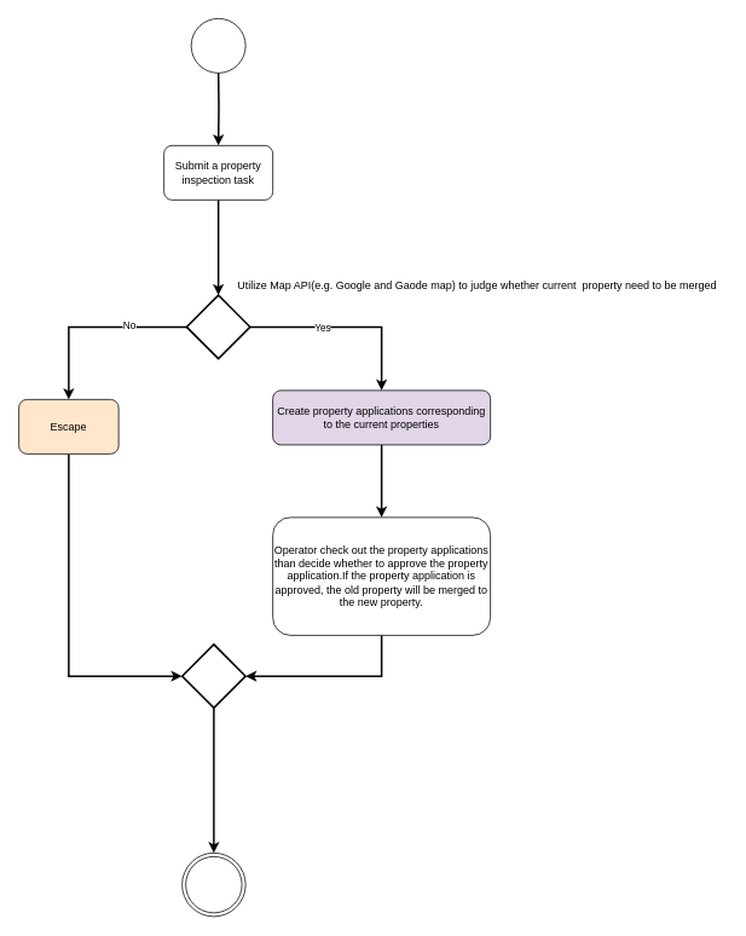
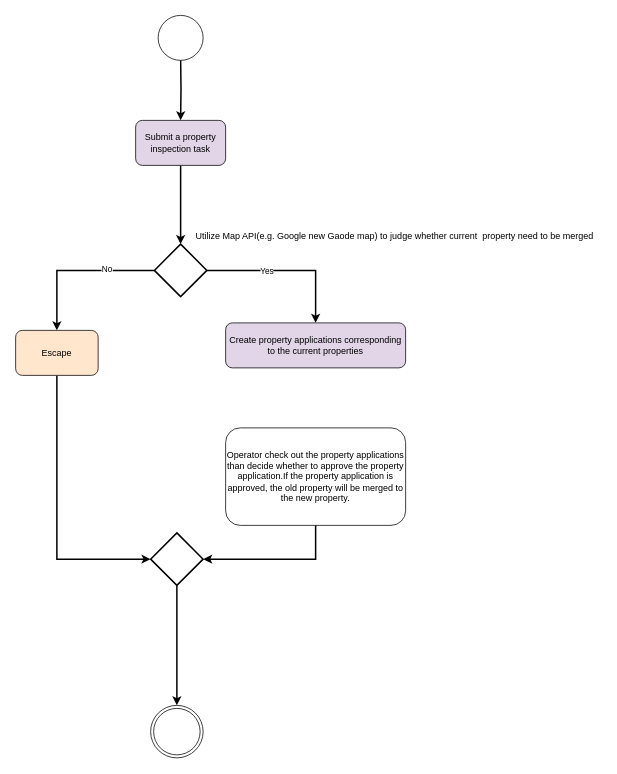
- <mxCell id="4" value="Submit a property inspection task" style="rounded=1;whiteSpace=wrap;html=1;" parent="1" vertex="1"><mxGeometry x="180" y="160" width="120" height="60" as="geometry" /></mxCell>
+ <mxCell id="4" value="Submit a property inspection task" style="rounded=1;whiteSpace=wrap;html=1;fillColor=#e1d5e7;" parent="1" vertex="1"><mxGeometry x="180" y="160" width="120" height="60" as="geometry" /></mxCell>
- <mxCell id="10" value="Utilize Map API(e.g. Google and Gaode map) to judge whether current&amp;nbsp; property need to be merged" style="text;html=1;align=center;verticalAlign=middle;resizable=0;points=[];autosize=1;strokeColor=none;fillColor=none;" parent="1" vertex="1"><mxGeometry x="250" y="300" width="550" height="30" as="geometry" /></mxCell>
+ <mxCell id="10" value="Utilize Map API(e.g. Google new Gaode map) to judge whether current&amp;nbsp; property need to be merged" style="text;html=1;align=center;verticalAlign=middle;resizable=0;points=[];autosize=1;strokeColor=none;fillColor=none;" parent="1" vertex="1"><mxGeometry x="250" y="300" width="550" height="30" as="geometry" /></mxCell>
- <mxCell id="13" style="edgeStyle=orthogonalEdgeStyle;rounded=0;orthogonalLoop=1;jettySize=auto;html=1;exitX=0.5;exitY=1;exitDx=0;exitDy=0;entryX=0.5;entryY=0;entryDx=0;entryDy=0;strokeWidth=2;" parent="1" source="14" target="19" edge="1"><mxGeometry relative="1" as="geometry" /></mxCell>
